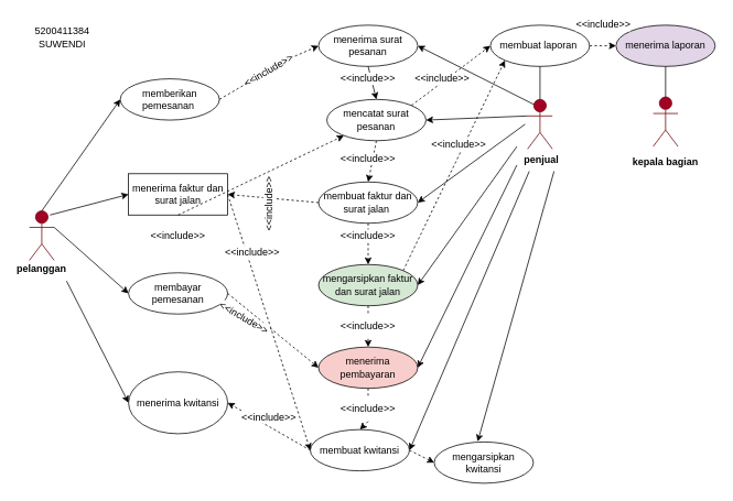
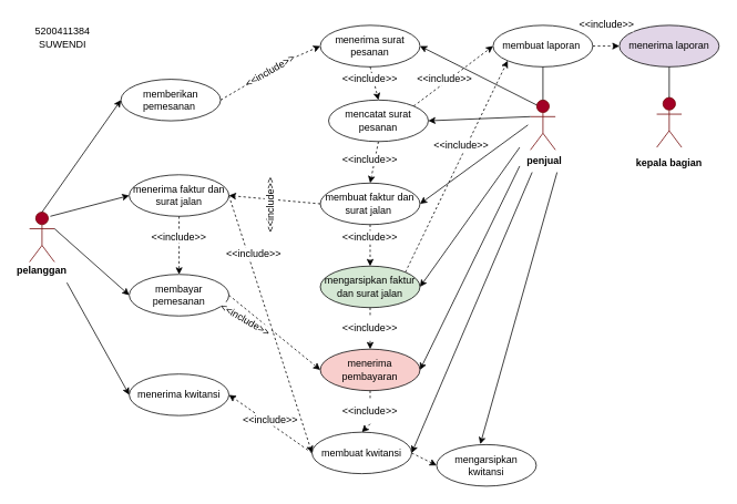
- <mxCell id="30" value="" style="endArrow=classic;html=1;rounded=0;exitX=0.5;exitY=1;exitDx=0;exitDy=0;spacing=2;textOpacity=10;dashed=0;entryX=0.5;entryY=0;entryDx=0;entryDy=0;" edge="1" parent="1" source="9" target="10"><mxGeometry width="50" height="50" relative="1" as="geometry"><mxPoint x="325" y="200" as="sourcePoint" /><mxPoint x="215" y="140" as="targetPoint" /></mxGeometry></mxCell>
+ <mxCell id="30" value="" style="endArrow=classic;html=1;rounded=0;exitX=0.5;exitY=1;exitDx=0;exitDy=0;spacing=2;textOpacity=10;dashed=1;entryX=0.5;entryY=0;entryDx=0;entryDy=0;" edge="1" parent="1" source="9" target="10"><mxGeometry width="50" height="50" relative="1" as="geometry"><mxPoint x="325" y="200" as="sourcePoint" /><mxPoint x="215" y="140" as="targetPoint" /></mxGeometry></mxCell>
- <mxCell id="3" value="menerima faktur dan surat jalan" style="whiteSpace=wrap;html=1;rounded=0;" vertex="1" parent="1"><mxGeometry x="155" y="210" width="120" height="50" as="geometry" /></mxCell>
+ <mxCell id="3" value="menerima faktur dan surat jalan" style="ellipse;whiteSpace=wrap;html=1;" vertex="1" parent="1"><mxGeometry x="155" y="210" width="120" height="50" as="geometry" /></mxCell>
- <mxCell id="26" value="" style="endArrow=classic;html=1;rounded=0;exitX=0.5;exitY=1;exitDx=0;exitDy=0;spacing=2;textOpacity=10;dashed=1;" edge="1" parent="1" source="3" target="10"><mxGeometry width="50" height="50" relative="1" as="geometry"><mxPoint x="415" y="410" as="sourcePoint" /><mxPoint x="465" y="360" as="targetPoint" /></mxGeometry></mxCell>
+ <mxCell id="26" value="" style="endArrow=classic;html=1;rounded=0;exitX=0.5;exitY=1;exitDx=0;exitDy=0;spacing=2;textOpacity=10;dashed=1;" edge="1" parent="1" source="3" target="5"><mxGeometry width="50" height="50" relative="1" as="geometry"><mxPoint x="415" y="410" as="sourcePoint" /><mxPoint x="465" y="360" as="targetPoint" /></mxGeometry></mxCell>
- <mxCell id="7" value="menerima kwitansi" style="ellipse;whiteSpace=wrap;html=1;" vertex="1" parent="1"><mxGeometry x="155" y="450" width="120" height="75" as="geometry" /></mxCell>
+ <mxCell id="7" value="menerima kwitansi" style="ellipse;whiteSpace=wrap;html=1;" vertex="1" parent="1"><mxGeometry x="155" y="450" width="120" height="50" as="geometry" /></mxCell>
